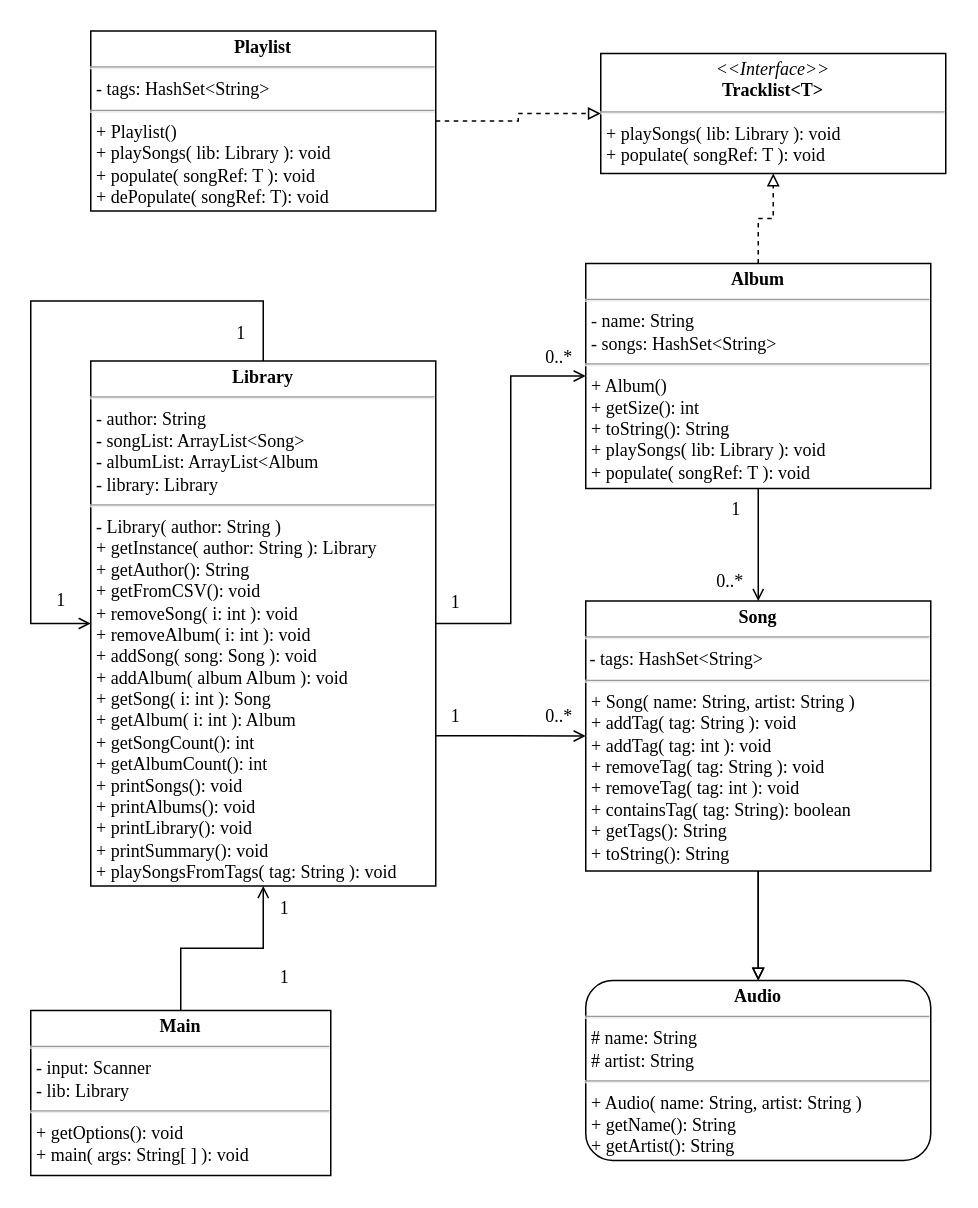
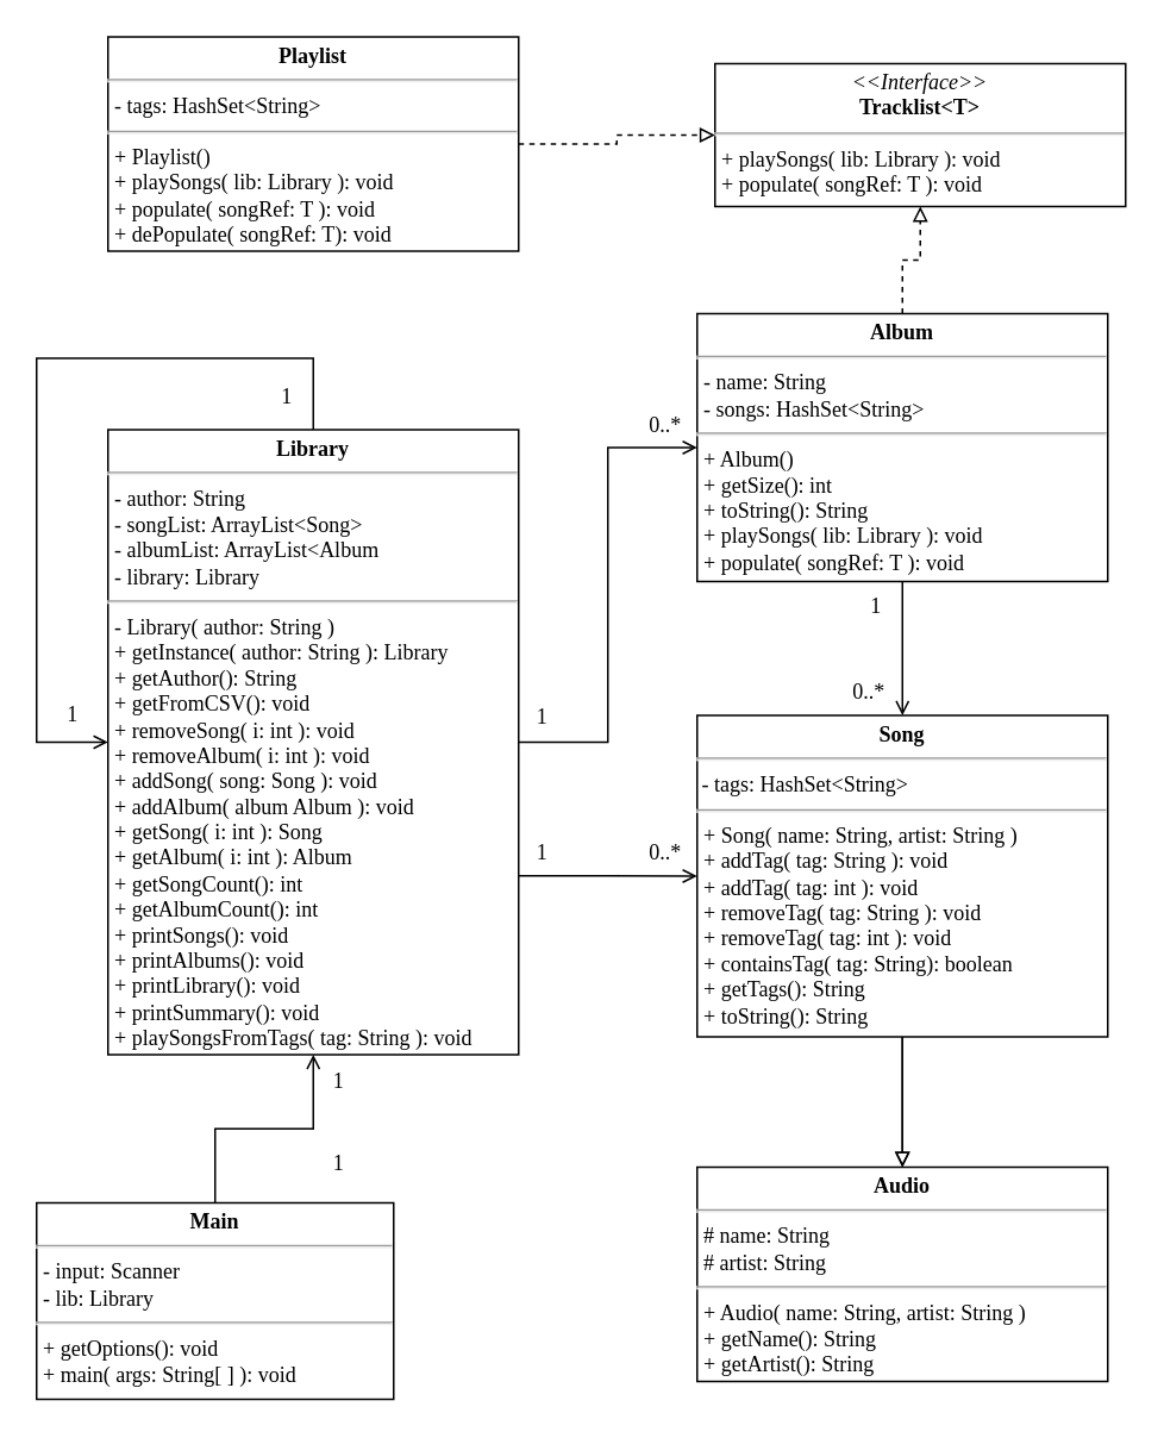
- <mxCell id="11" value="&lt;p style=&quot;margin: 4px 0px 0px; text-align: center; font-size: 12px;&quot;&gt;&lt;b style=&quot;font-size: 12px;&quot;&gt;Audio&lt;/b&gt;&lt;/p&gt;&lt;hr style=&quot;font-size: 12px;&quot;&gt;&lt;p style=&quot;margin: 0px 0px 0px 4px; font-size: 12px;&quot;&gt;# name: String&lt;br style=&quot;font-size: 12px;&quot;&gt;# artist: String&lt;/p&gt;&lt;hr style=&quot;font-size: 12px;&quot;&gt;&lt;p style=&quot;margin: 0px 0px 0px 4px; font-size: 12px;&quot;&gt;+ Audio( name: String, artist: String )&lt;br style=&quot;font-size: 12px;&quot;&gt;&lt;/p&gt;&lt;p style=&quot;margin: 0px 0px 0px 4px; font-size: 12px;&quot;&gt;+ getName(): String&lt;/p&gt;&lt;p style=&quot;margin: 0px 0px 0px 4px; font-size: 12px;&quot;&gt;+ getArtist(): String&lt;/p&gt;" style="verticalAlign=top;align=left;overflow=fill;fontSize=12;fontFamily=Tahoma;html=1;shadow=0;comic=0;labelBackgroundColor=none;strokeWidth=1;rounded=1;" vertex="1" parent="1"><mxGeometry x="390" y="653" width="230" height="120" as="geometry" /></mxCell>
+ <mxCell id="11" value="&lt;p style=&quot;margin: 4px 0px 0px; text-align: center; font-size: 12px;&quot;&gt;&lt;b style=&quot;font-size: 12px;&quot;&gt;Audio&lt;/b&gt;&lt;/p&gt;&lt;hr style=&quot;font-size: 12px;&quot;&gt;&lt;p style=&quot;margin: 0px 0px 0px 4px; font-size: 12px;&quot;&gt;# name: String&lt;br style=&quot;font-size: 12px;&quot;&gt;# artist: String&lt;/p&gt;&lt;hr style=&quot;font-size: 12px;&quot;&gt;&lt;p style=&quot;margin: 0px 0px 0px 4px; font-size: 12px;&quot;&gt;+ Audio( name: String, artist: String )&lt;br style=&quot;font-size: 12px;&quot;&gt;&lt;/p&gt;&lt;p style=&quot;margin: 0px 0px 0px 4px; font-size: 12px;&quot;&gt;+ getName(): String&lt;/p&gt;&lt;p style=&quot;margin: 0px 0px 0px 4px; font-size: 12px;&quot;&gt;+ getArtist(): String&lt;/p&gt;" style="verticalAlign=top;align=left;overflow=fill;fontSize=12;fontFamily=Tahoma;html=1;rounded=0;shadow=0;comic=0;labelBackgroundColor=none;strokeWidth=1" vertex="1" parent="1"><mxGeometry x="390" y="653" width="230" height="120" as="geometry" /></mxCell>
